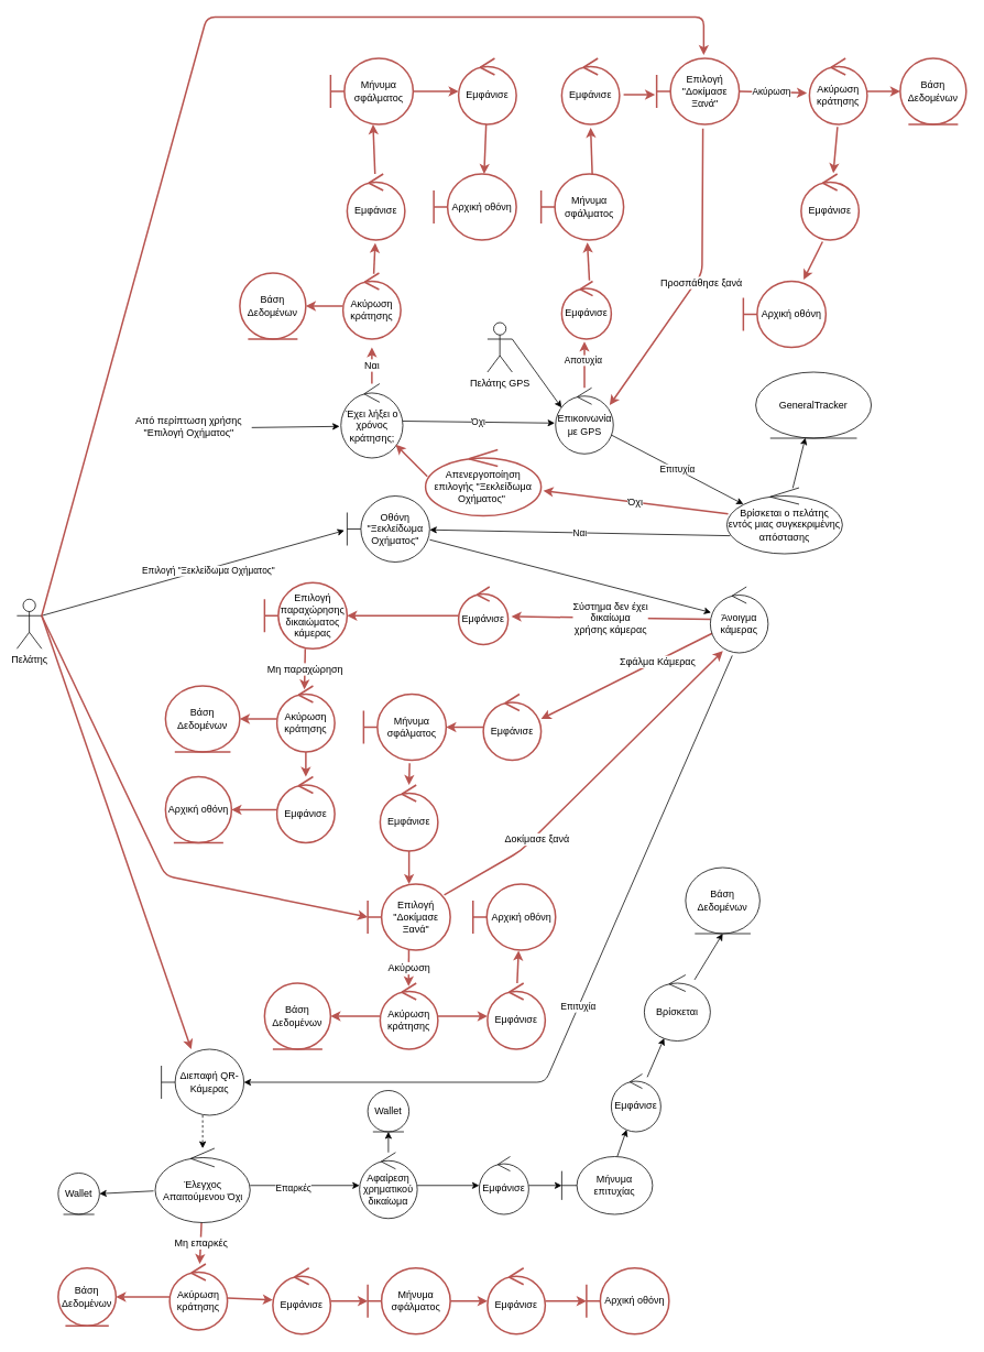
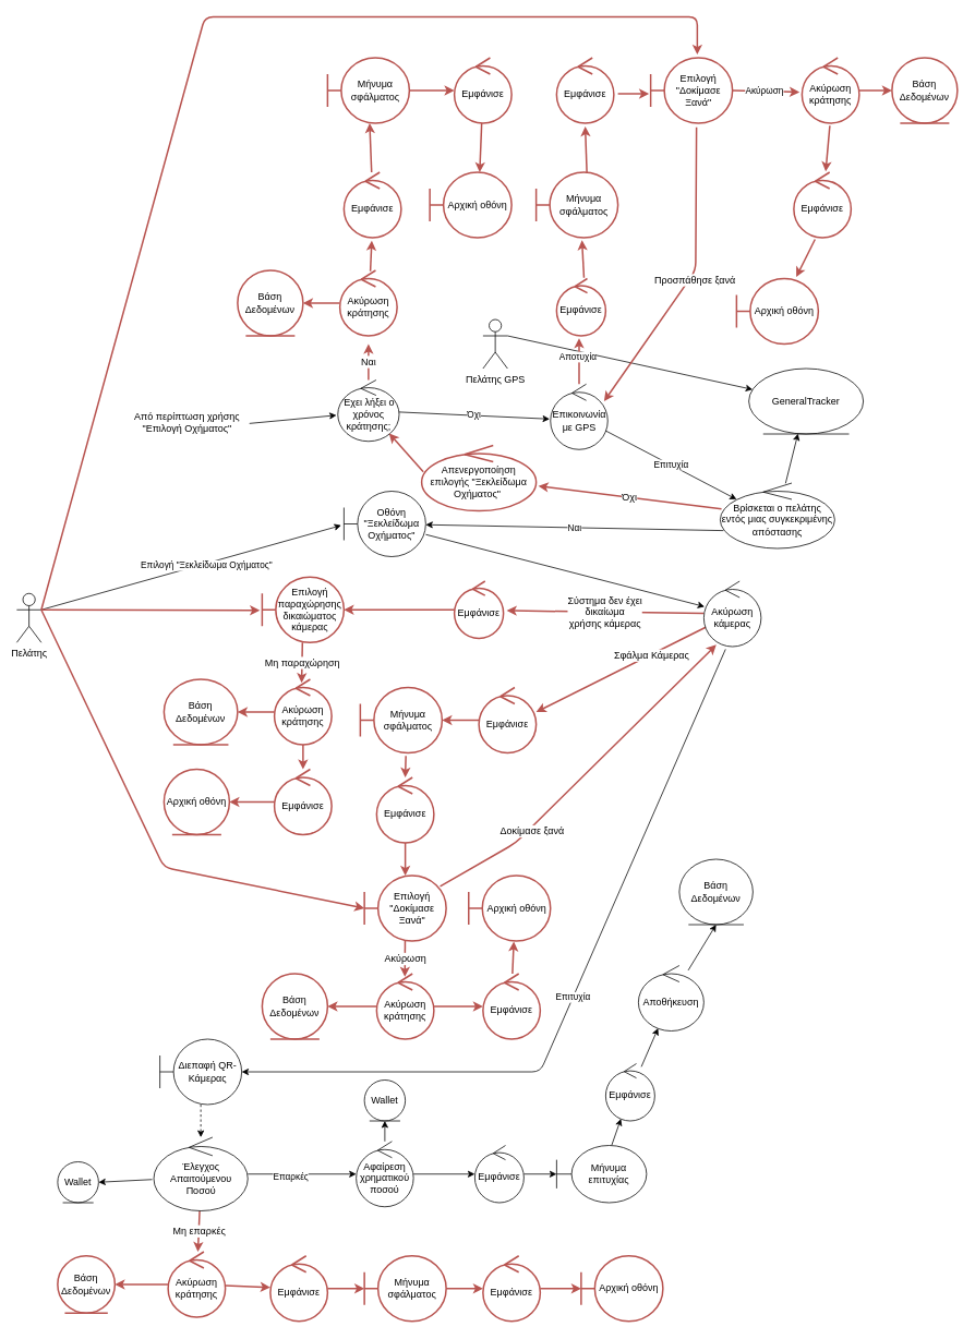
- <mxCell id="98" style="edgeStyle=none;html=1;entryX=0.104;entryY=0.3;entryDx=0;entryDy=0;entryPerimeter=0;exitX=1;exitY=0.333;exitDx=0;exitDy=0;exitPerimeter=0;" parent="1" source="65" target="63" edge="1"><mxGeometry relative="1" as="geometry"><mxPoint x="630.977" y="610" as="sourcePoint" /><mxPoint x="765" y="612.2" as="targetPoint" /></mxGeometry></mxCell>
+ <mxCell id="98" style="edgeStyle=none;html=1;exitX=1;exitY=0.333;exitDx=0;exitDy=0;exitPerimeter=0;" parent="1" source="65" target="64" edge="1"><mxGeometry relative="1" as="geometry"><mxPoint x="630.977" y="610" as="sourcePoint" /><mxPoint x="765" y="612.2" as="targetPoint" /></mxGeometry></mxCell>
- <mxCell id="8" value="Έχει λήξει ο χρόνος κράτησης;" style="ellipse;shape=umlControl;whiteSpace=wrap;html=1;" parent="1" vertex="1"><mxGeometry x="412.5" y="464" width="75" height="90" as="geometry" /></mxCell>
+ <mxCell id="8" value="Έχει λήξει ο χρόνος κράτησης;" style="ellipse;shape=umlControl;whiteSpace=wrap;html=1;" parent="1" vertex="1"><mxGeometry x="412.5" y="464" width="75" height="75" as="geometry" /></mxCell>
- <mxCell id="19" value="Άνοιγμα κάμερας" style="ellipse;shape=umlControl;whiteSpace=wrap;html=1;" parent="1" vertex="1"><mxGeometry x="860" y="710" width="70" height="80" as="geometry" /></mxCell>
+ <mxCell id="19" value="Ακύρωση κάμερας" style="ellipse;shape=umlControl;whiteSpace=wrap;html=1;" parent="1" vertex="1"><mxGeometry x="860" y="710" width="70" height="80" as="geometry" /></mxCell>
- <mxCell id="4" style="edgeStyle=none;html=1;exitX=1;exitY=0.333;exitDx=0;exitDy=0;exitPerimeter=0;fontSize=12;fillColor=none;strokeColor=#b85450;strokeWidth=2;" parent="1" source="5" target="21" edge="1"><mxGeometry relative="1" as="geometry" /></mxCell>
+ <mxCell id="4" style="edgeStyle=none;html=1;exitX=1;exitY=0.333;exitDx=0;exitDy=0;exitPerimeter=0;entryX=-0.028;entryY=0.509;entryDx=0;entryDy=0;entryPerimeter=0;fontSize=12;fillColor=none;strokeColor=#b85450;strokeWidth=2;" parent="1" source="5" target="47" edge="1"><mxGeometry relative="1" as="geometry" /></mxCell>
- <mxCell id="34" value="Βρίσκεται" style="ellipse;shape=umlControl;whiteSpace=wrap;html=1;" parent="1" vertex="1"><mxGeometry x="780" y="1180" width="80" height="80" as="geometry" /></mxCell>
+ <mxCell id="34" value="Αποθήκευση" style="ellipse;shape=umlControl;whiteSpace=wrap;html=1;" parent="1" vertex="1"><mxGeometry x="780" y="1180" width="80" height="80" as="geometry" /></mxCell>
- <mxCell id="29" value="Αφαίρεση χρηματικού δικαίωμα" style="ellipse;shape=umlControl;whiteSpace=wrap;html=1;" parent="1" vertex="1"><mxGeometry x="435" y="1395" width="70" height="80" as="geometry" /></mxCell>
+ <mxCell id="29" value="Αφαίρεση χρηματικού ποσού" style="ellipse;shape=umlControl;whiteSpace=wrap;html=1;" parent="1" vertex="1"><mxGeometry x="435" y="1395" width="70" height="80" as="geometry" /></mxCell>
- <mxCell id="26" value="Έλεγχος Απαιτούμενου Όχι" style="ellipse;shape=umlControl;whiteSpace=wrap;html=1;" parent="1" vertex="1"><mxGeometry x="187.5" y="1390" width="115" height="90" as="geometry" /></mxCell>
+ <mxCell id="26" value="Έλεγχος Απαιτούμενου Ποσού" style="ellipse;shape=umlControl;whiteSpace=wrap;html=1;" parent="1" vertex="1"><mxGeometry x="187.5" y="1390" width="115" height="90" as="geometry" /></mxCell>
